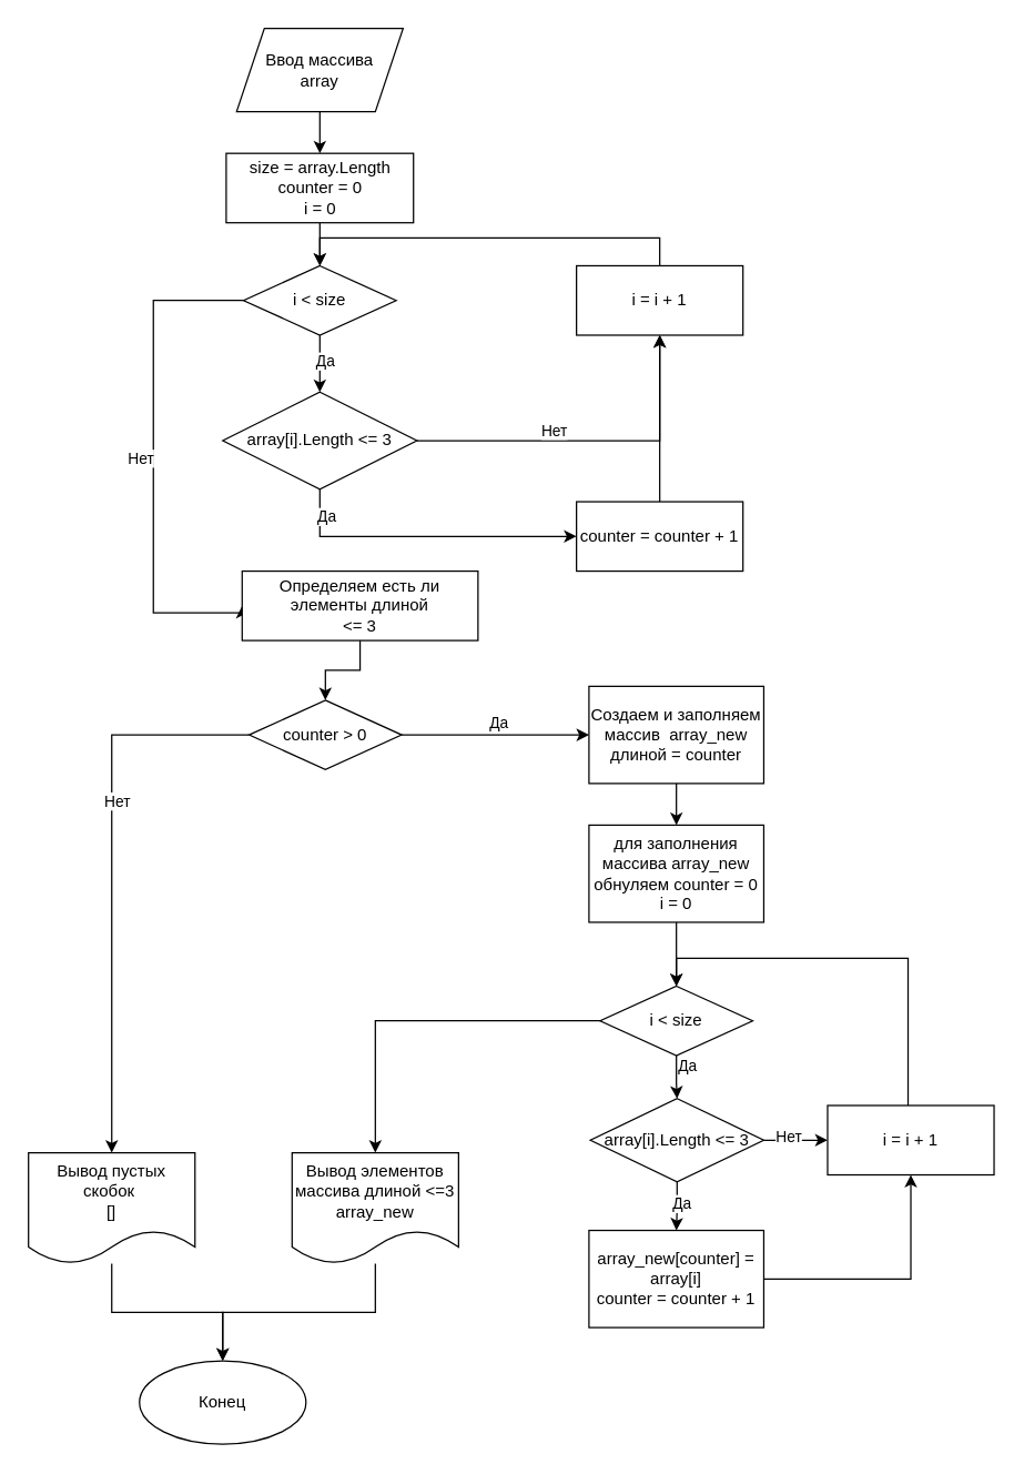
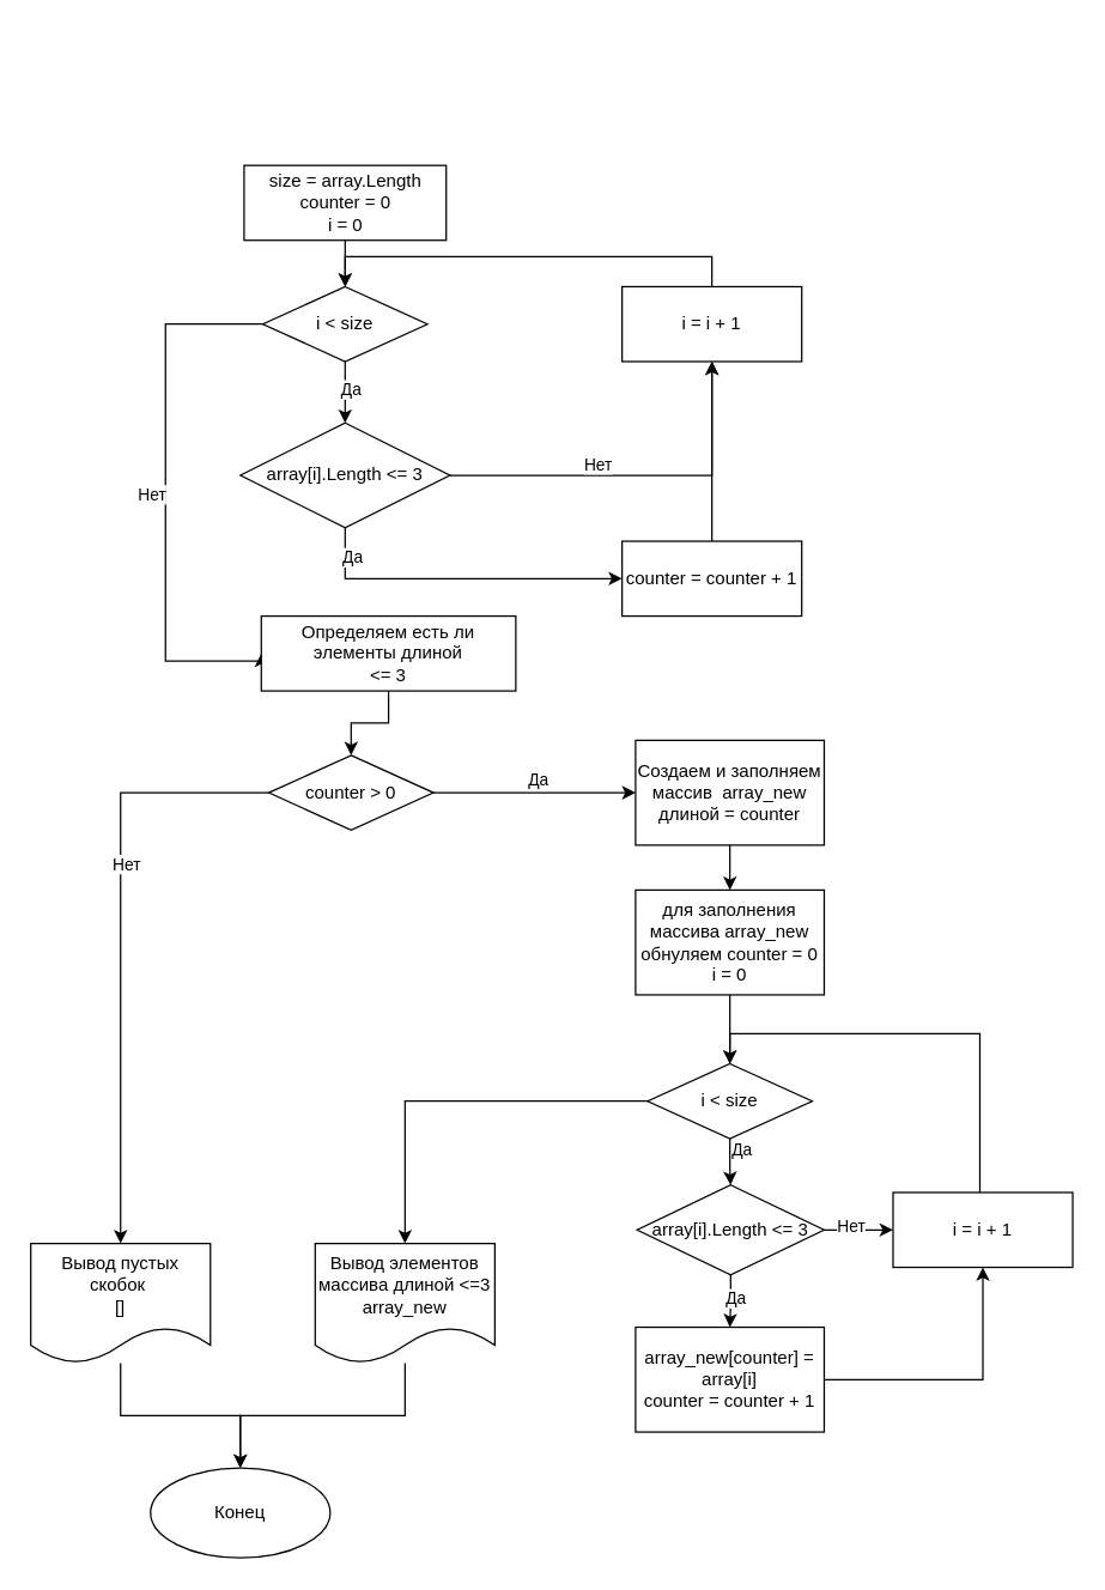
- <mxCell id="3" value="Ввод массива&lt;br&gt;array" style="shape=parallelogram;perimeter=parallelogramPerimeter;whiteSpace=wrap;html=1;fixedSize=1;" parent="1" vertex="1"><mxGeometry x="170" y="20" width="120" height="60" as="geometry" /></mxCell>
- <mxCell id="2" style="edgeStyle=orthogonalEdgeStyle;rounded=0;orthogonalLoop=1;jettySize=auto;html=1;exitX=0.5;exitY=1;exitDx=0;exitDy=0;" parent="1" source="3" target="5" edge="1"><mxGeometry relative="1" as="geometry" /></mxCell>
